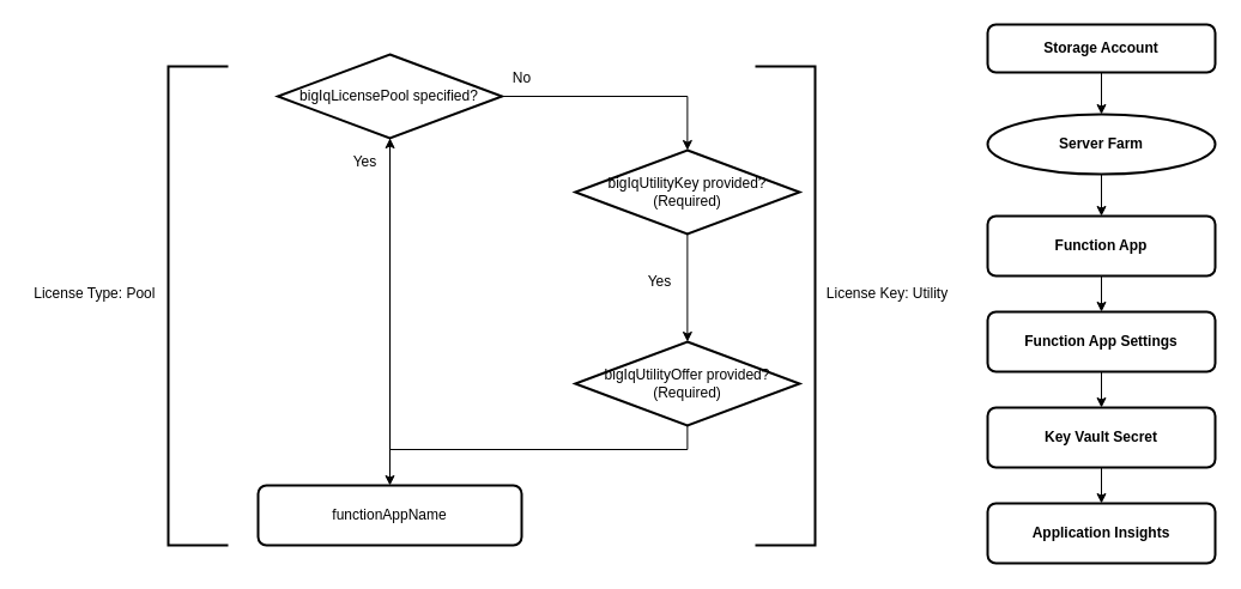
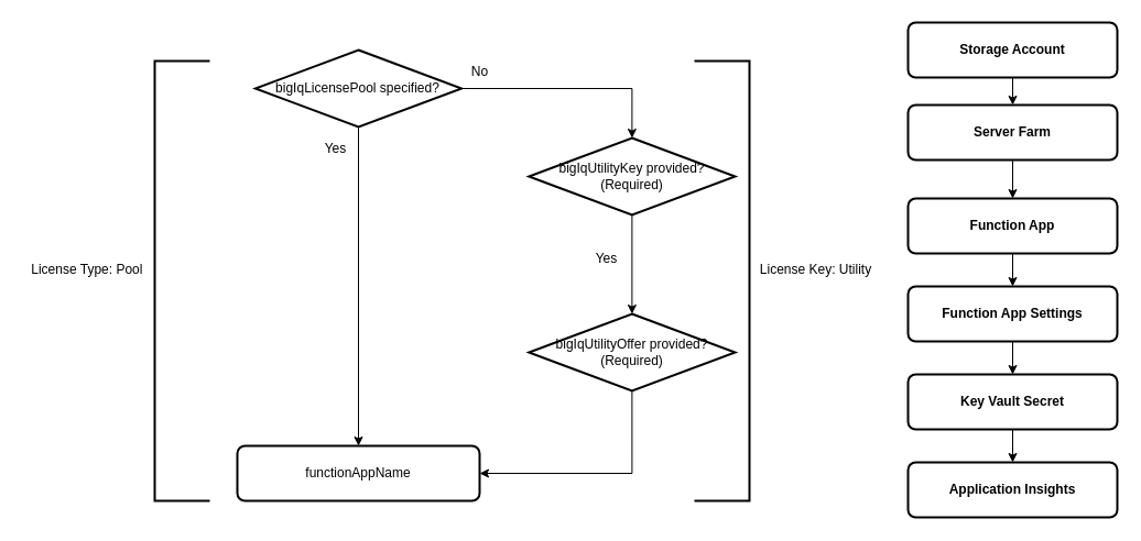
- <mxCell id="6" value="&lt;b&gt;Storage Account&lt;/b&gt;" style="rounded=1;whiteSpace=wrap;html=1;absoluteArcSize=1;arcSize=14;strokeWidth=2;" vertex="1" parent="1"><mxGeometry x="824" y="20" width="190" height="40" as="geometry" /></mxCell>
+ <mxCell id="6" value="&lt;b&gt;Storage Account&lt;/b&gt;" style="rounded=1;whiteSpace=wrap;html=1;absoluteArcSize=1;arcSize=14;strokeWidth=2;" vertex="1" parent="1"><mxGeometry x="824" y="20" width="190" height="50" as="geometry" /></mxCell>
- <mxCell id="8" value="&lt;b&gt;Server Farm&lt;/b&gt;" style="ellipse;whiteSpace=wrap;html=1;absoluteArcSize=1;arcSize=14;strokeWidth=2;" vertex="1" parent="1"><mxGeometry x="824" y="95" width="190" height="50" as="geometry" /></mxCell>
+ <mxCell id="8" value="&lt;b&gt;Server Farm&lt;/b&gt;" style="rounded=1;whiteSpace=wrap;html=1;absoluteArcSize=1;arcSize=14;strokeWidth=2;" vertex="1" parent="1"><mxGeometry x="824" y="95" width="190" height="50" as="geometry" /></mxCell>
- <mxCell id="17" style="edgeStyle=orthogonalEdgeStyle;rounded=0;orthogonalLoop=1;jettySize=auto;html=1;exitX=0.5;exitY=1;exitDx=0;exitDy=0;exitPerimeter=0;" edge="1" parent="1" source="18" target="4"><mxGeometry relative="1" as="geometry" /></mxCell>
+ <mxCell id="17" style="edgeStyle=orthogonalEdgeStyle;rounded=0;orthogonalLoop=1;jettySize=auto;html=1;exitX=0.5;exitY=1;exitDx=0;exitDy=0;exitPerimeter=0;entryX=1;entryY=0.5;entryDx=0;entryDy=0;" edge="1" parent="1" source="18" target="9"><mxGeometry relative="1" as="geometry" /></mxCell>
